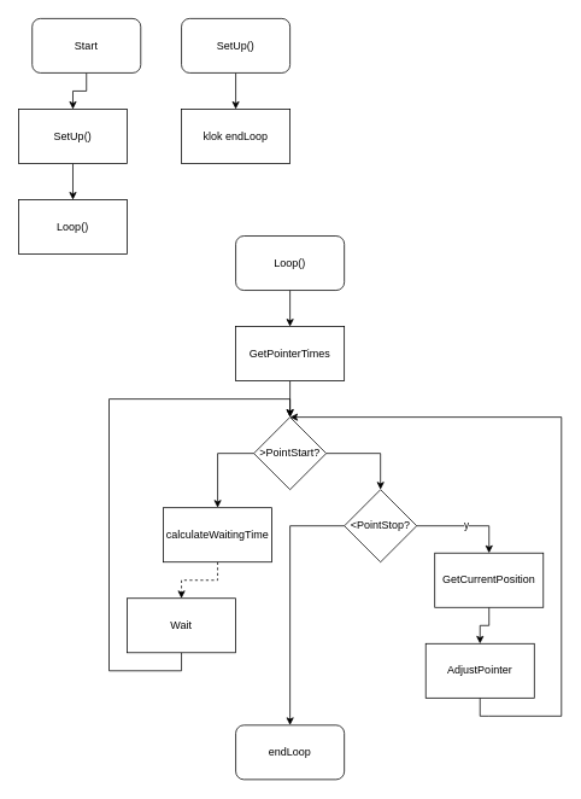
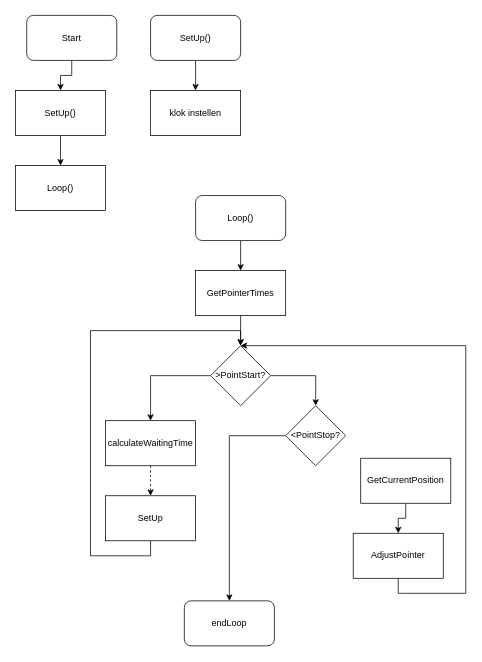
- <mxCell id="8" value="klok endLoop" style="rounded=0;whiteSpace=wrap;html=1;" vertex="1" parent="1"><mxGeometry x="200" y="120" width="120" height="60" as="geometry" /></mxCell>
+ <mxCell id="8" value="klok instellen" style="rounded=0;whiteSpace=wrap;html=1;" vertex="1" parent="1"><mxGeometry x="200" y="120" width="120" height="60" as="geometry" /></mxCell>
- <mxCell id="12" value="y" style="edgeStyle=orthogonalEdgeStyle;rounded=0;orthogonalLoop=1;jettySize=auto;html=1;entryX=0.5;entryY=0;entryDx=0;entryDy=0;" edge="1" parent="1" source="25" target="14"><mxGeometry relative="1" as="geometry"><mxPoint x="480" y="580" as="sourcePoint" /></mxGeometry></mxCell>
- <mxCell id="16" value="calculateWaitingTime" style="rounded=0;whiteSpace=wrap;html=1;" vertex="1" parent="1"><mxGeometry x="180" y="560" width="120" height="60" as="geometry" /></mxCell>
+ <mxCell id="16" value="calculateWaitingTime" style="rounded=0;whiteSpace=wrap;html=1;" vertex="1" parent="1"><mxGeometry x="140" y="560" width="120" height="60" as="geometry" /></mxCell>
- <mxCell id="27" value="Wait" style="rounded=0;whiteSpace=wrap;html=1;" vertex="1" parent="1"><mxGeometry x="140" y="660" width="120" height="60" as="geometry" /></mxCell>
+ <mxCell id="27" value="SetUp" style="rounded=0;whiteSpace=wrap;html=1;" vertex="1" parent="1"><mxGeometry x="140" y="660" width="120" height="60" as="geometry" /></mxCell>
- <mxCell id="28" value="endLoop" style="rounded=1;whiteSpace=wrap;html=1;" vertex="1" parent="1"><mxGeometry x="260" y="800" width="120" height="60" as="geometry" /></mxCell>
+ <mxCell id="28" value="endLoop" style="rounded=1;whiteSpace=wrap;html=1;" vertex="1" parent="1"><mxGeometry x="245" y="800" width="120" height="60" as="geometry" /></mxCell>
